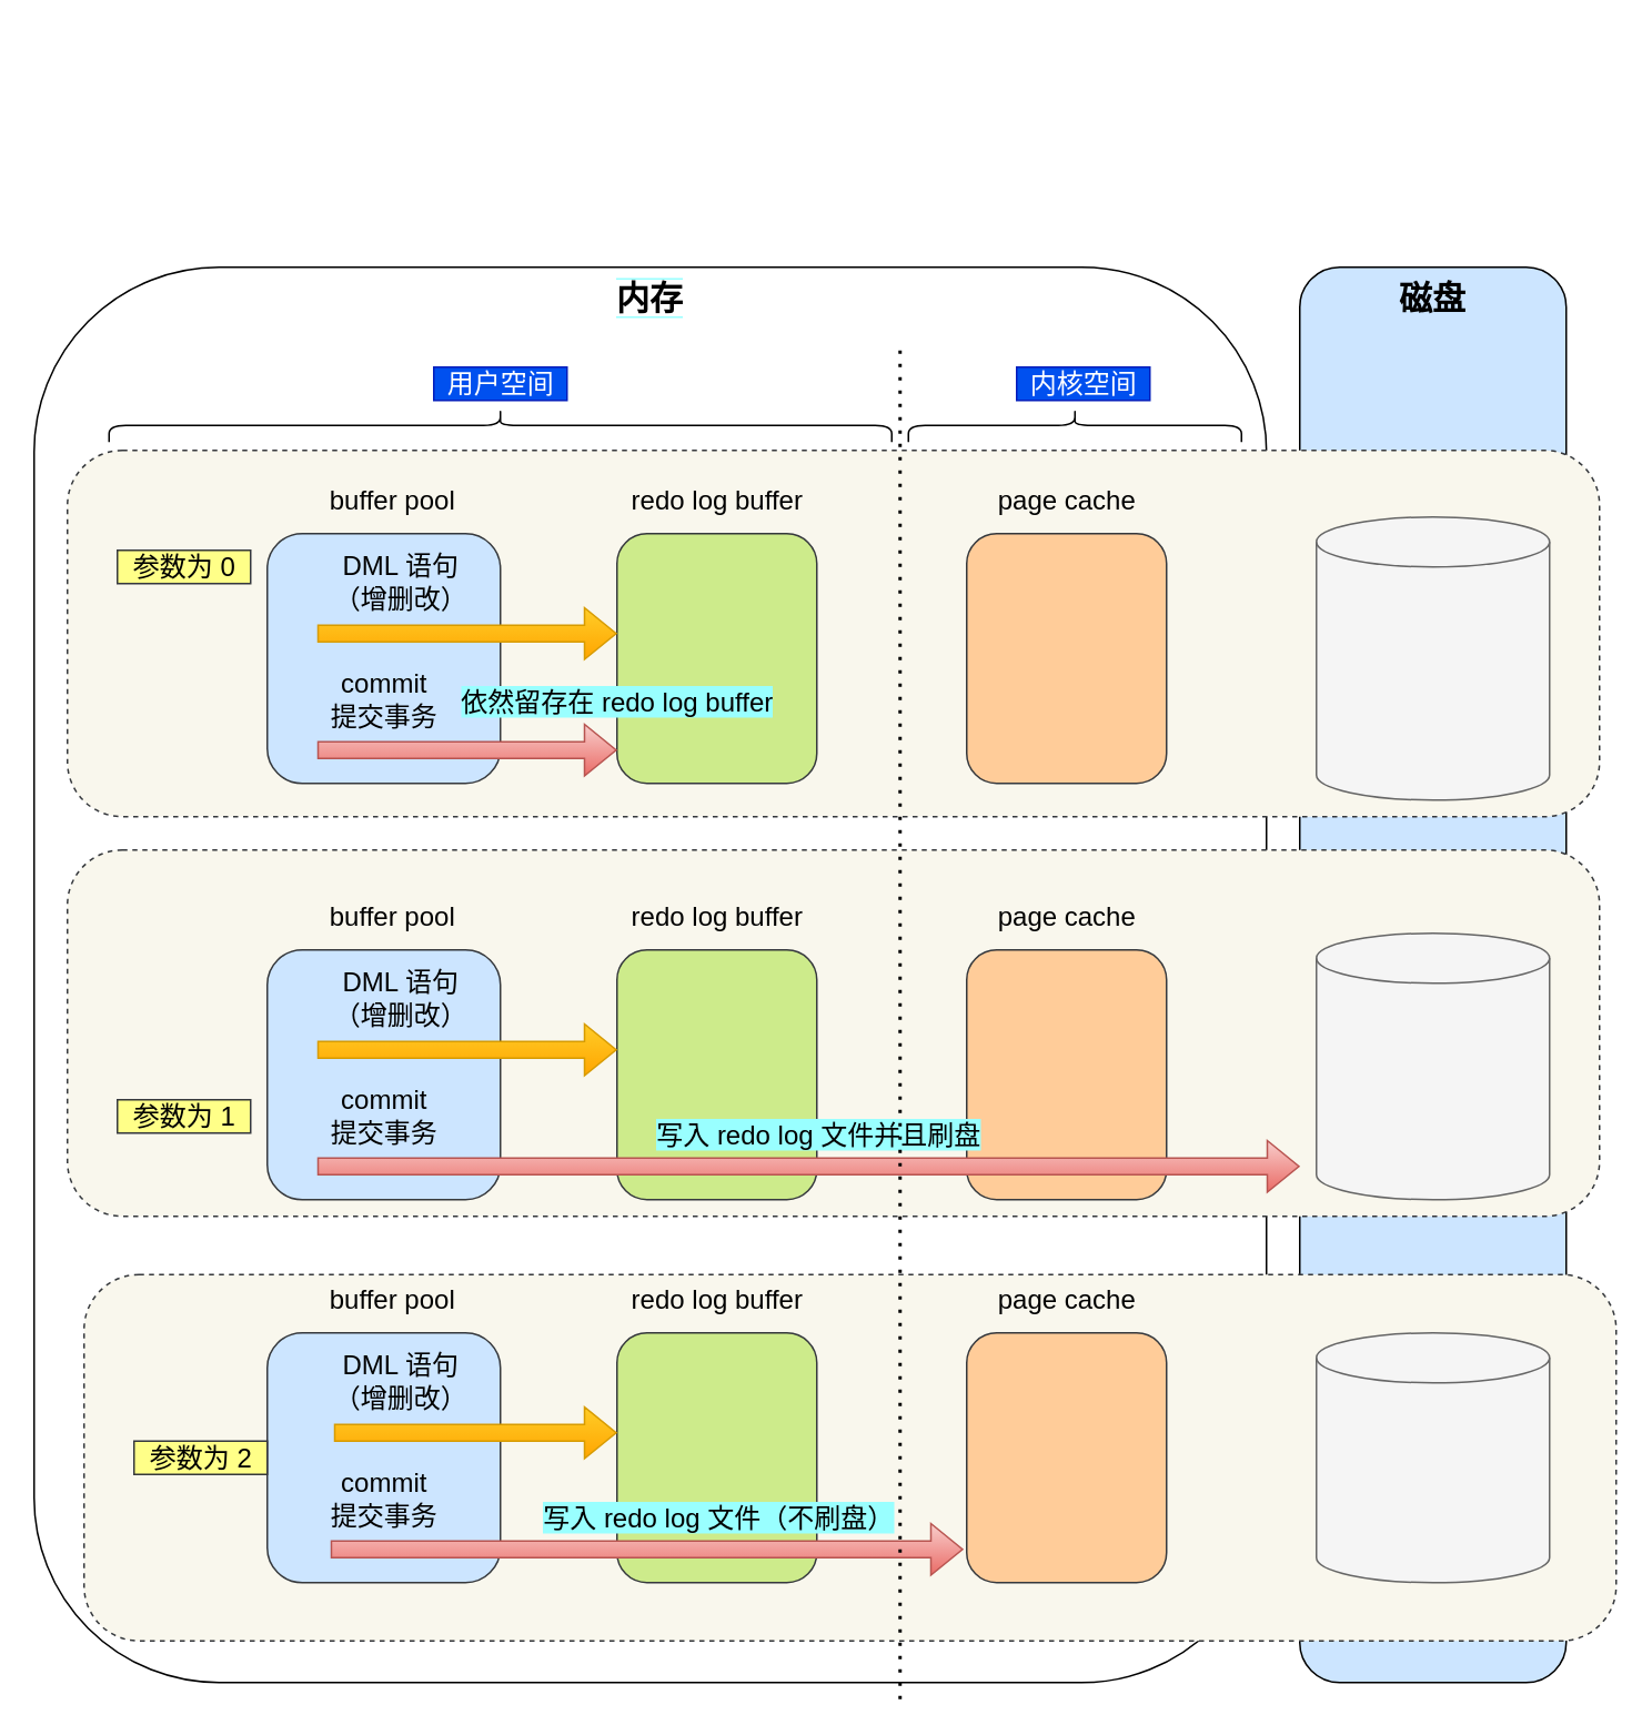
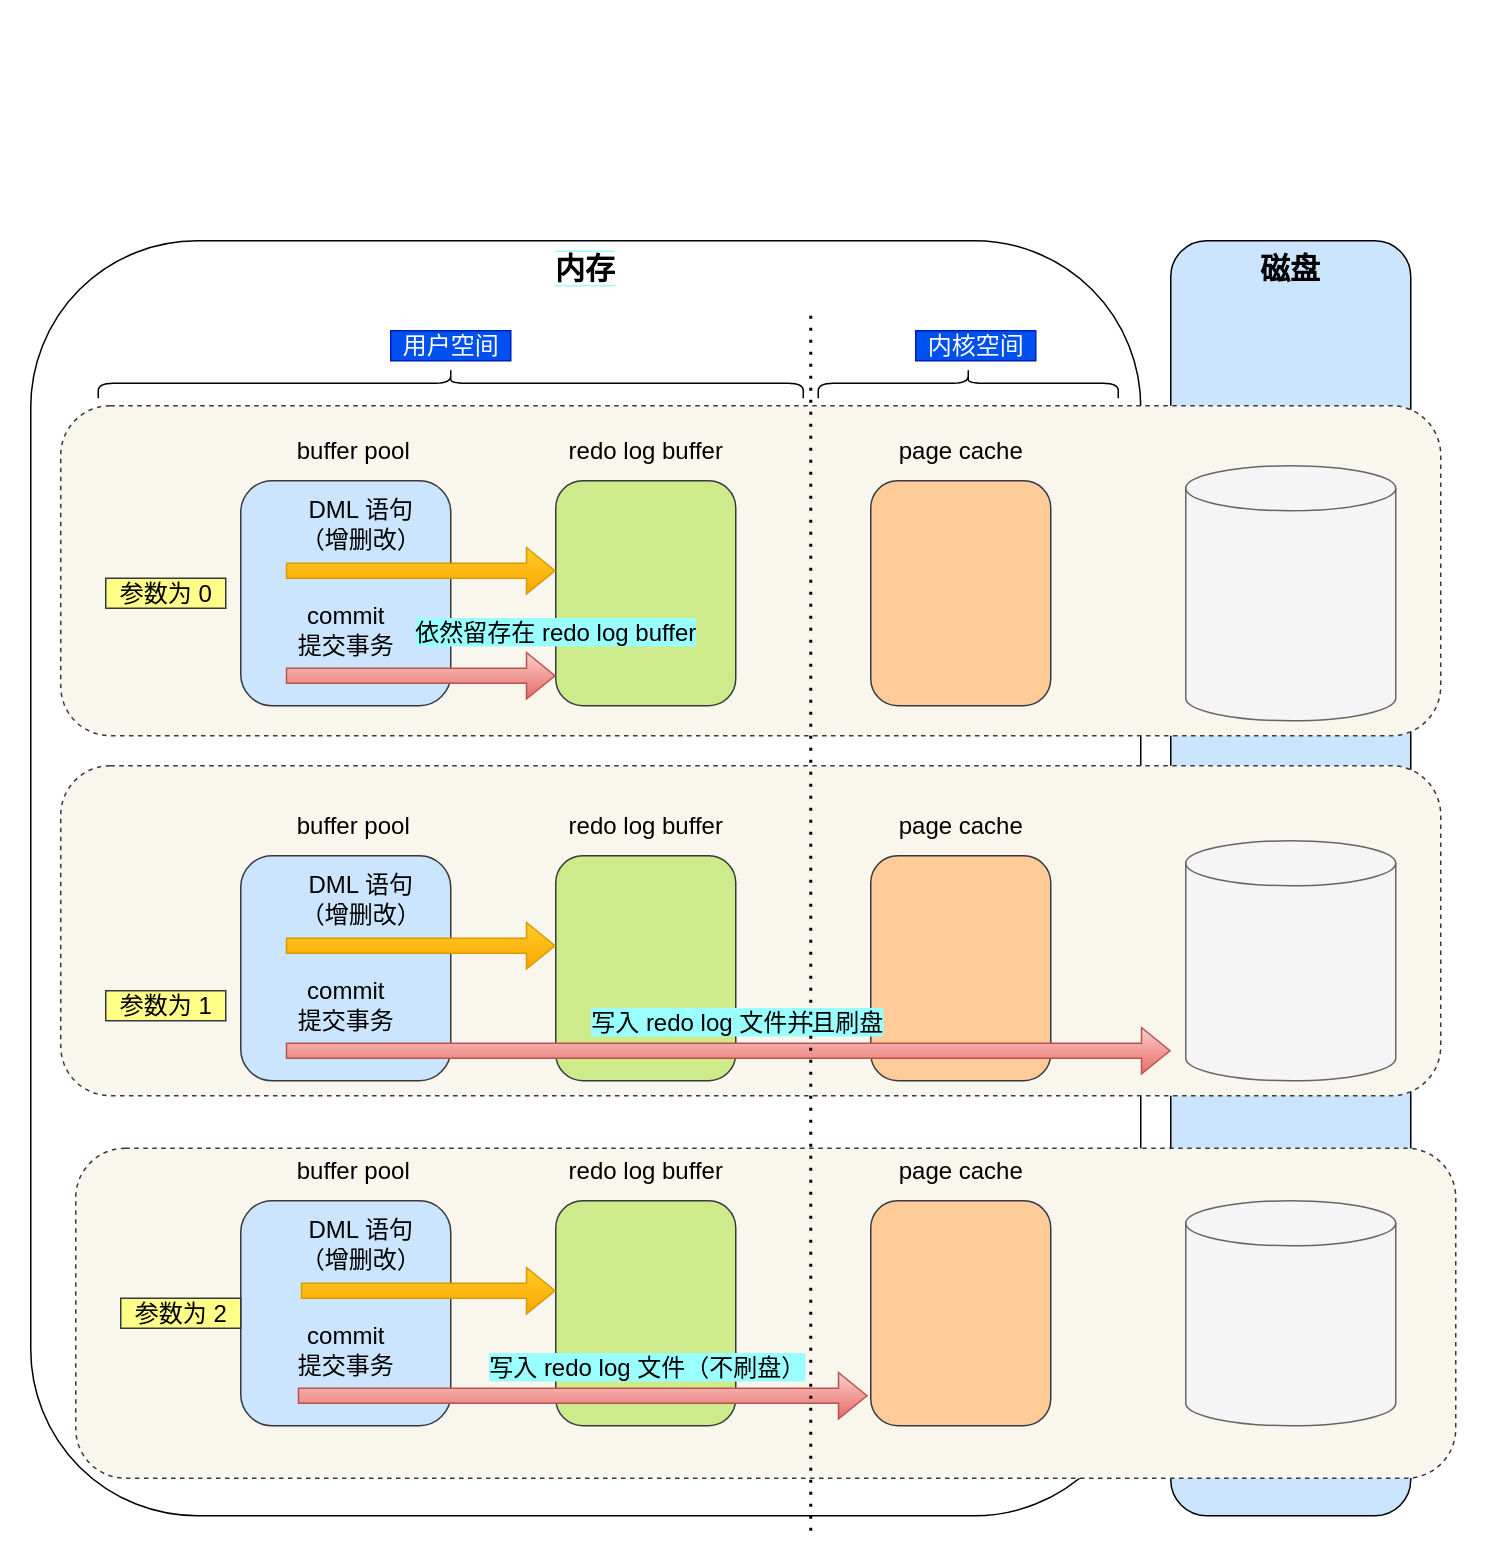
- <mxCell id="42" value="参数为 0" style="text;html=1;align=center;verticalAlign=middle;resizable=0;points=[];autosize=1;strokeColor=#36393d;fillColor=#ffff88;fontSize=16;" vertex="1" parent="1"><mxGeometry x="70" y="330" width="80" height="20" as="geometry" /></mxCell>
+ <mxCell id="42" value="参数为 0" style="text;html=1;align=center;verticalAlign=middle;resizable=0;points=[];autosize=1;strokeColor=#36393d;fillColor=#ffff88;fontSize=16;" vertex="1" parent="1"><mxGeometry x="70" y="385" width="80" height="20" as="geometry" /></mxCell>
